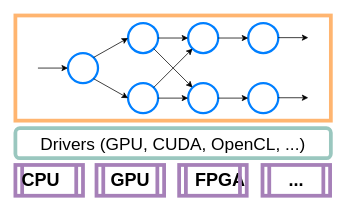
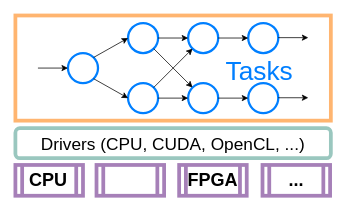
+ <mxCell id="18" value="Tasks" style="text;html=1;align=center;verticalAlign=middle;whiteSpace=wrap;rounded=0;fontSize=35;fontColor=#007FFF;" parent="1" vertex="1"><mxGeometry x="290" y="75" width="110" height="35" as="geometry" /></mxCell>
- <mxCell id="23" value="Drivers (GPU, CUDA, OpenCL, ...)" style="text;html=1;align=center;verticalAlign=middle;whiteSpace=wrap;rounded=0;fontSize=23;" parent="1" vertex="1"><mxGeometry x="50" y="171" width="360" height="40" as="geometry" /></mxCell>
+ <mxCell id="23" value="Drivers (CPU, CUDA, OpenCL, ...)" style="text;html=1;align=center;verticalAlign=middle;whiteSpace=wrap;rounded=0;fontSize=23;" parent="1" vertex="1"><mxGeometry x="50" y="171" width="360" height="40" as="geometry" /></mxCell>
- <mxCell id="25" value="CPU" style="text;html=1;align=center;verticalAlign=middle;whiteSpace=wrap;rounded=0;fontSize=24;fontStyle=1" parent="1" vertex="1"><mxGeometry x="24" y="224.5" width="60" height="30" as="geometry" /></mxCell>
+ <mxCell id="25" value="CPU" style="text;html=1;align=center;verticalAlign=middle;whiteSpace=wrap;rounded=0;fontSize=24;fontStyle=1" parent="1" vertex="1"><mxGeometry x="34" y="224.5" width="60" height="30" as="geometry" /></mxCell>
- <mxCell id="26" value="GPU" style="text;html=1;align=center;verticalAlign=middle;whiteSpace=wrap;rounded=0;fontSize=24;fontStyle=1" parent="1" vertex="1"><mxGeometry x="143" y="224.5" width="60" height="30" as="geometry" /></mxCell>
- <mxCell id="29" value="FPGA" style="text;html=1;align=center;verticalAlign=middle;whiteSpace=wrap;rounded=0;fontSize=24;fontStyle=1" vertex="1" parent="1"><mxGeometry x="263" y="224.5" width="60" height="30" as="geometry" /></mxCell>
+ <mxCell id="29" value="FPGA" style="text;html=1;align=center;verticalAlign=middle;whiteSpace=wrap;rounded=0;fontSize=24;fontStyle=1" vertex="1" parent="1"><mxGeometry x="253" y="224.5" width="60" height="30" as="geometry" /></mxCell>
